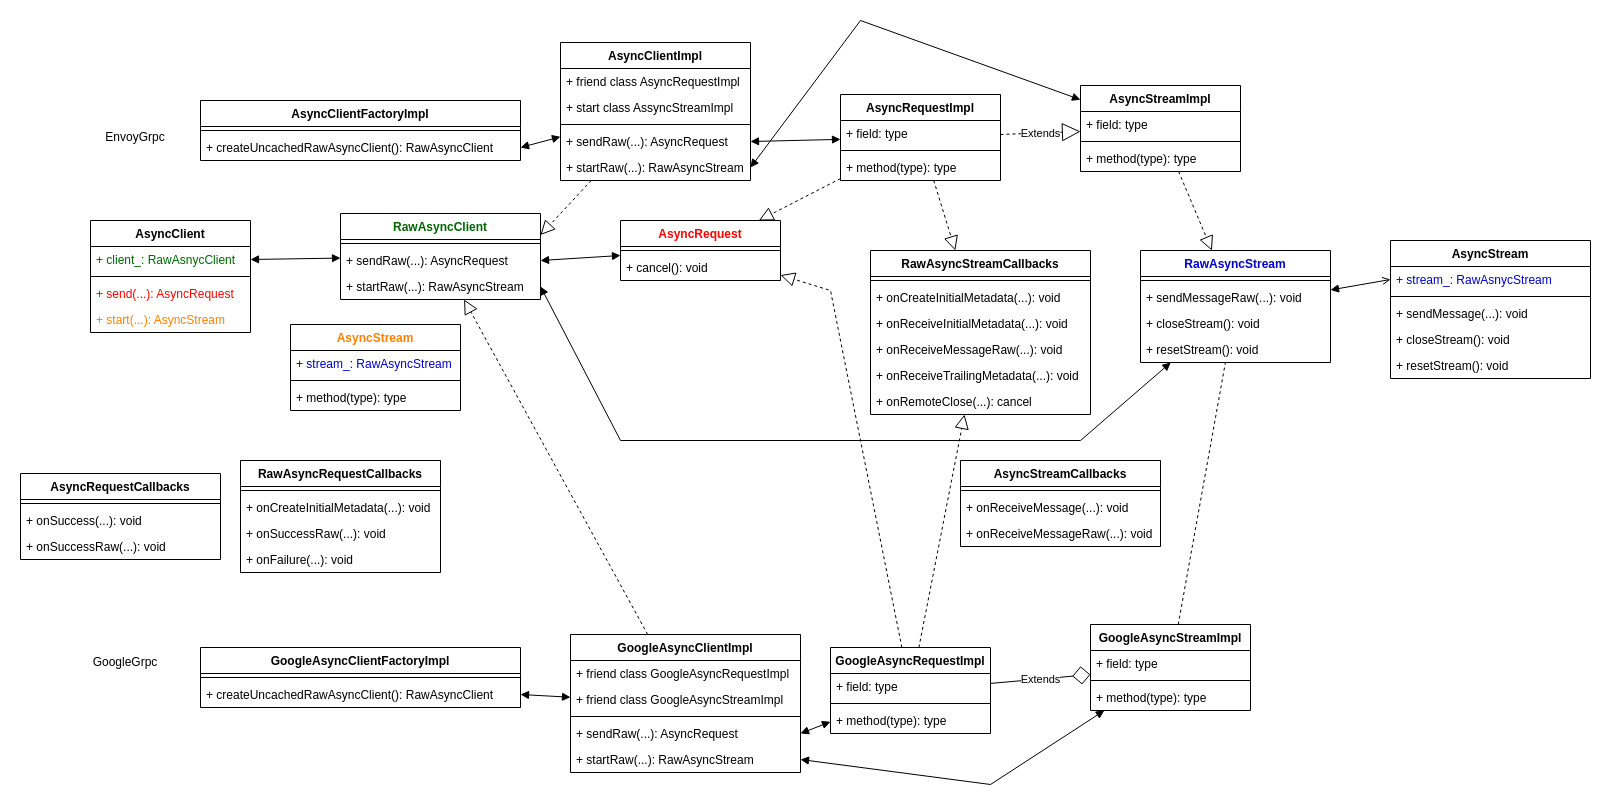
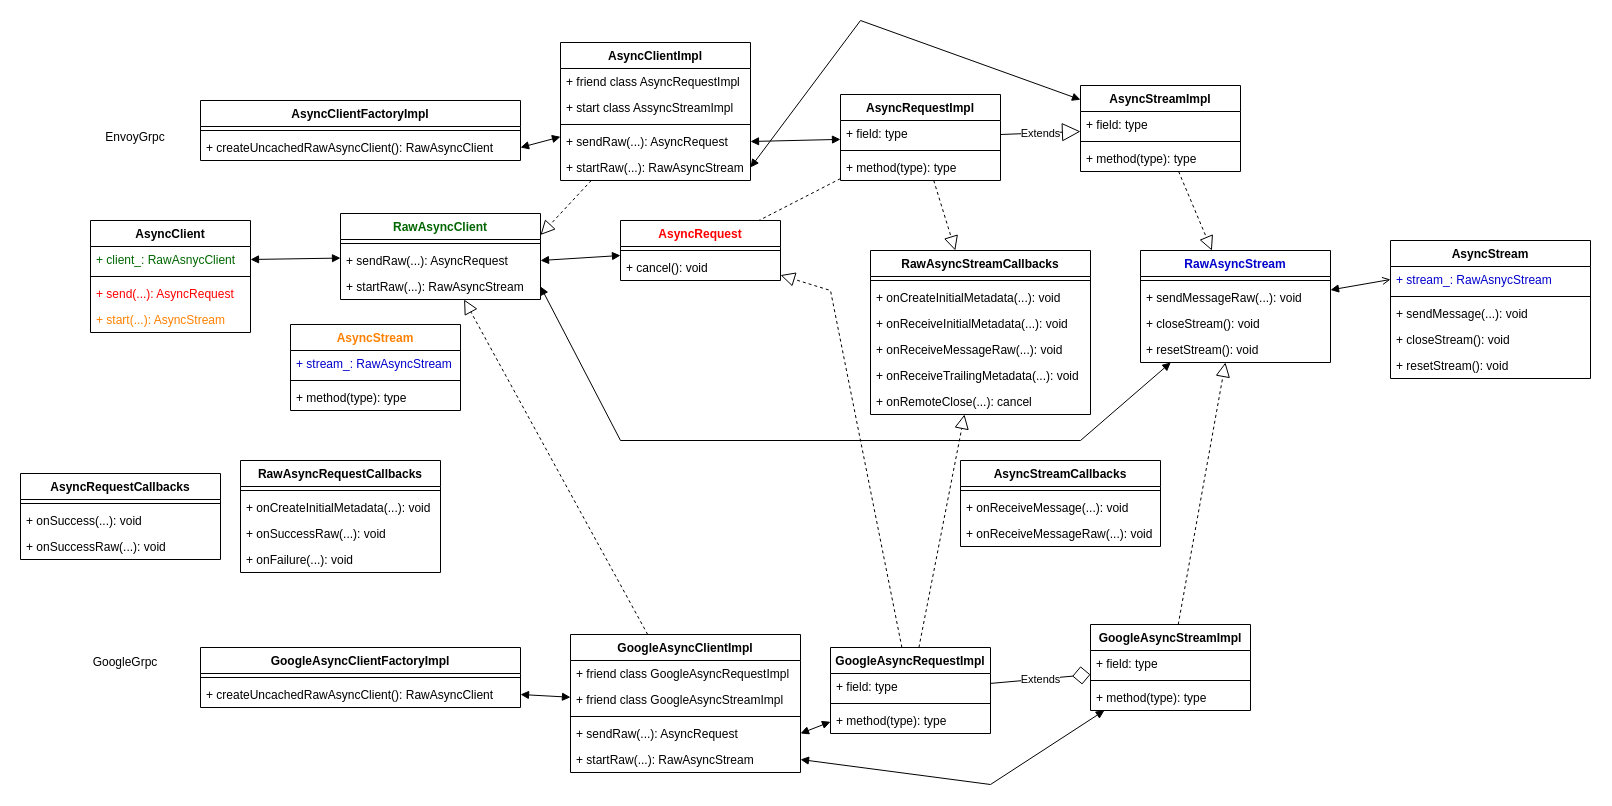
- <mxCell id="62" value="Extends" style="endArrow=block;endSize=16;endFill=0;html=1;rounded=0;dashed=1;" edge="1" parent="1" source="41" target="50"><mxGeometry width="160" relative="1" as="geometry"><mxPoint x="630" y="250" as="sourcePoint" /><mxPoint x="790" y="250" as="targetPoint" /></mxGeometry></mxCell>
+ <mxCell id="62" value="Extends" style="endArrow=block;endSize=16;endFill=0;html=1;rounded=0;" edge="1" parent="1" source="41" target="50"><mxGeometry width="160" relative="1" as="geometry"><mxPoint x="630" y="250" as="sourcePoint" /><mxPoint x="790" y="250" as="targetPoint" /></mxGeometry></mxCell>
- <mxCell id="54" value="" style="endArrow=block;dashed=1;endFill=0;endSize=12;html=1;rounded=0;" edge="1" parent="1" source="41" target="28"><mxGeometry width="160" relative="1" as="geometry"><mxPoint x="630" y="140" as="sourcePoint" /><mxPoint x="790" y="140" as="targetPoint" /></mxGeometry></mxCell>
+ <mxCell id="54" value="" style="endArrow=none;dashed=1;endFill=0;endSize=12;html=1;rounded=0;" edge="1" parent="1" source="41" target="28"><mxGeometry width="160" relative="1" as="geometry"><mxPoint x="630" y="140" as="sourcePoint" /><mxPoint x="790" y="140" as="targetPoint" /></mxGeometry></mxCell>
- <mxCell id="49" value="" style="endArrow=none;dashed=1;endFill=0;endSize=12;html=1;rounded=0;" edge="1" parent="1" source="45" target="31"><mxGeometry width="160" relative="1" as="geometry"><mxPoint x="410" y="140" as="sourcePoint" /><mxPoint x="570" y="140" as="targetPoint" /></mxGeometry></mxCell>
+ <mxCell id="49" value="" style="endArrow=block;dashed=1;endFill=0;endSize=12;html=1;rounded=0;" edge="1" parent="1" source="45" target="31"><mxGeometry width="160" relative="1" as="geometry"><mxPoint x="410" y="140" as="sourcePoint" /><mxPoint x="570" y="140" as="targetPoint" /></mxGeometry></mxCell>
